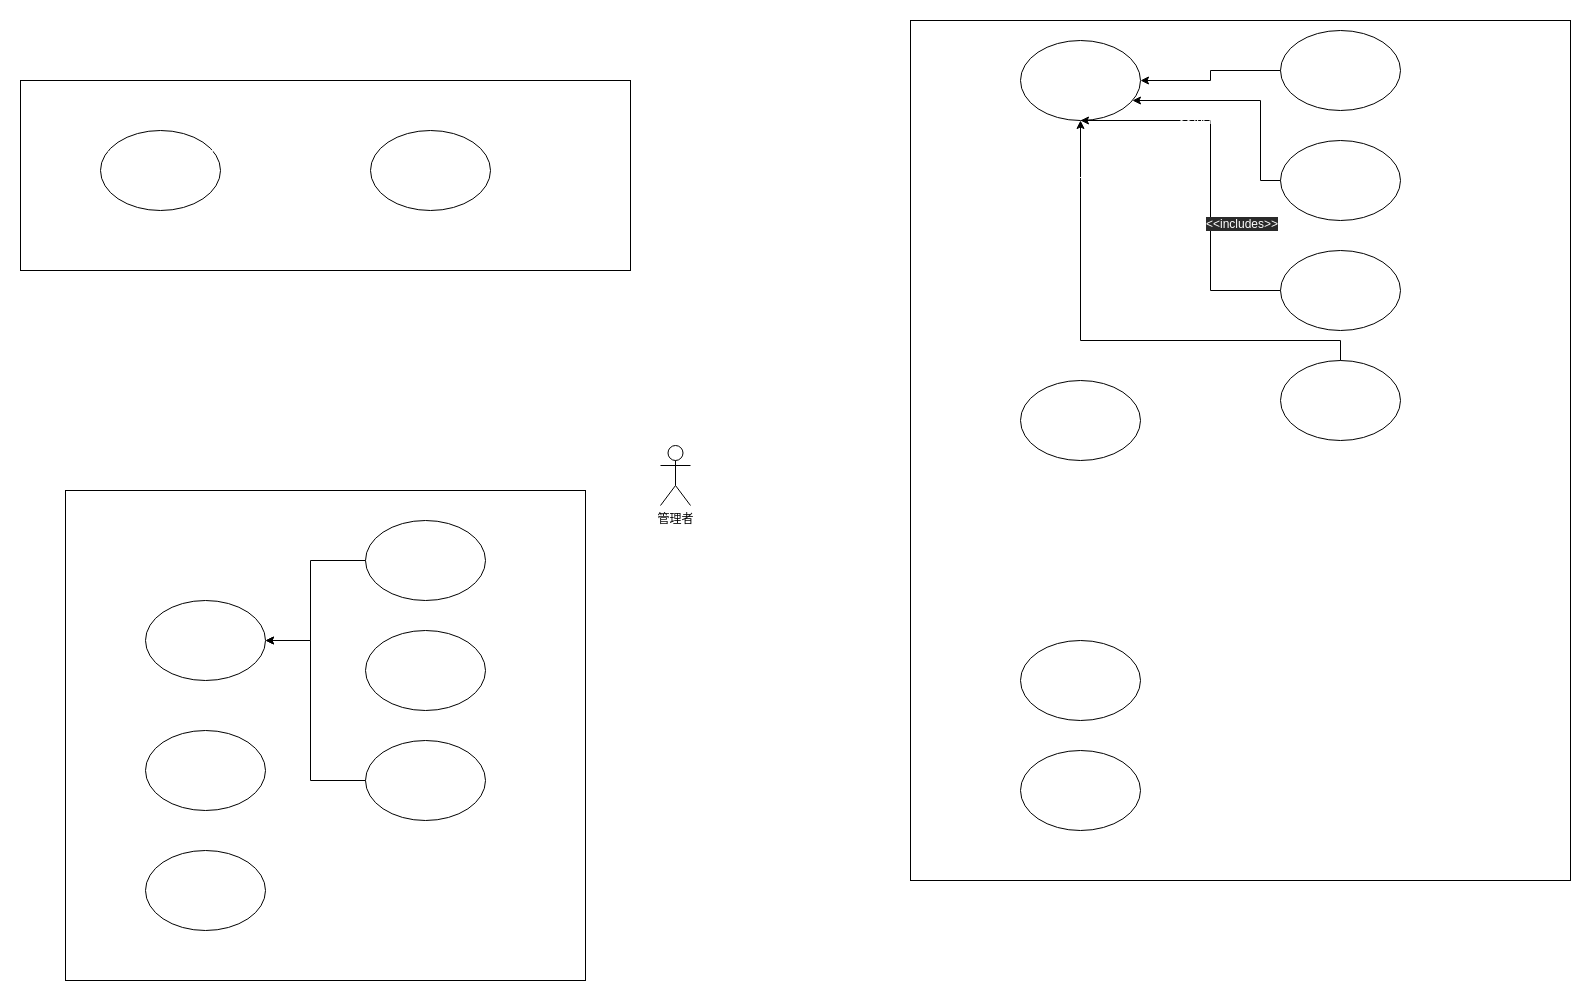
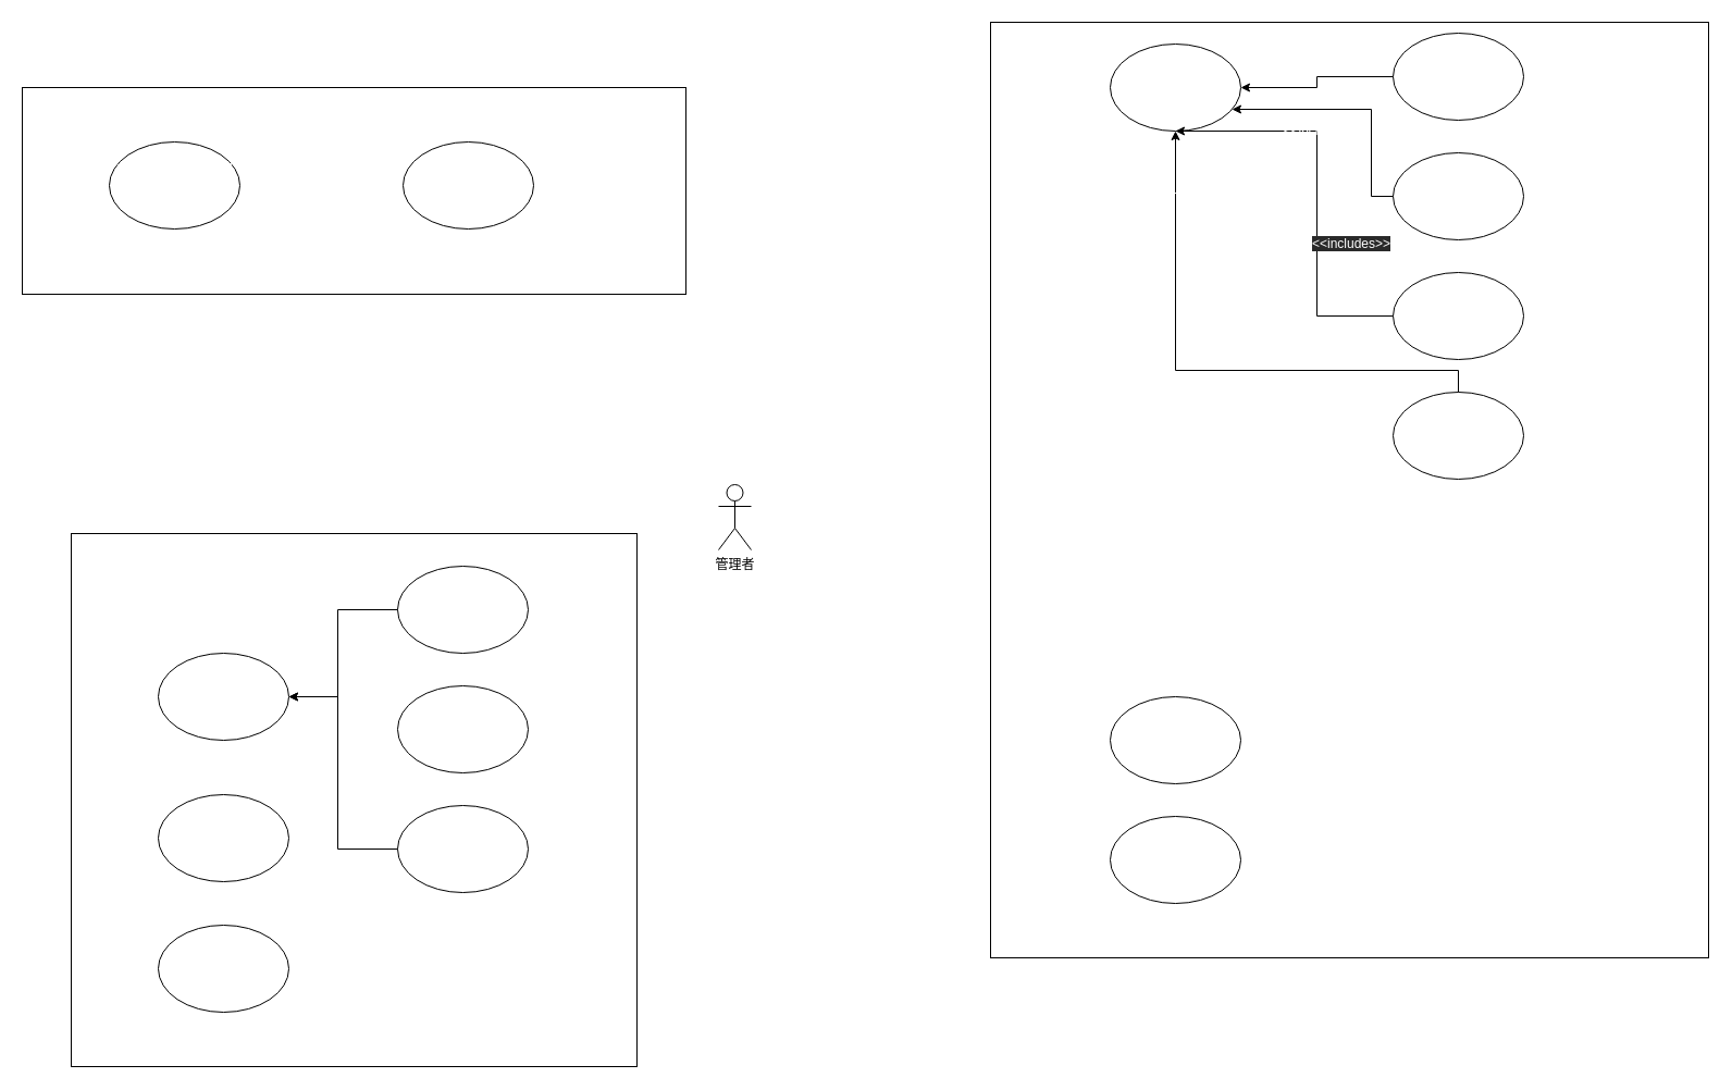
- <mxCell id="6" value="ゲームを開始する" style="ellipse;whiteSpace=wrap;html=1;labelBackgroundColor=none;fillColor=none;fontColor=#FFFFFF;" vertex="1" parent="1"><mxGeometry x="1020" y="380" width="120" height="80" as="geometry" /></mxCell>
